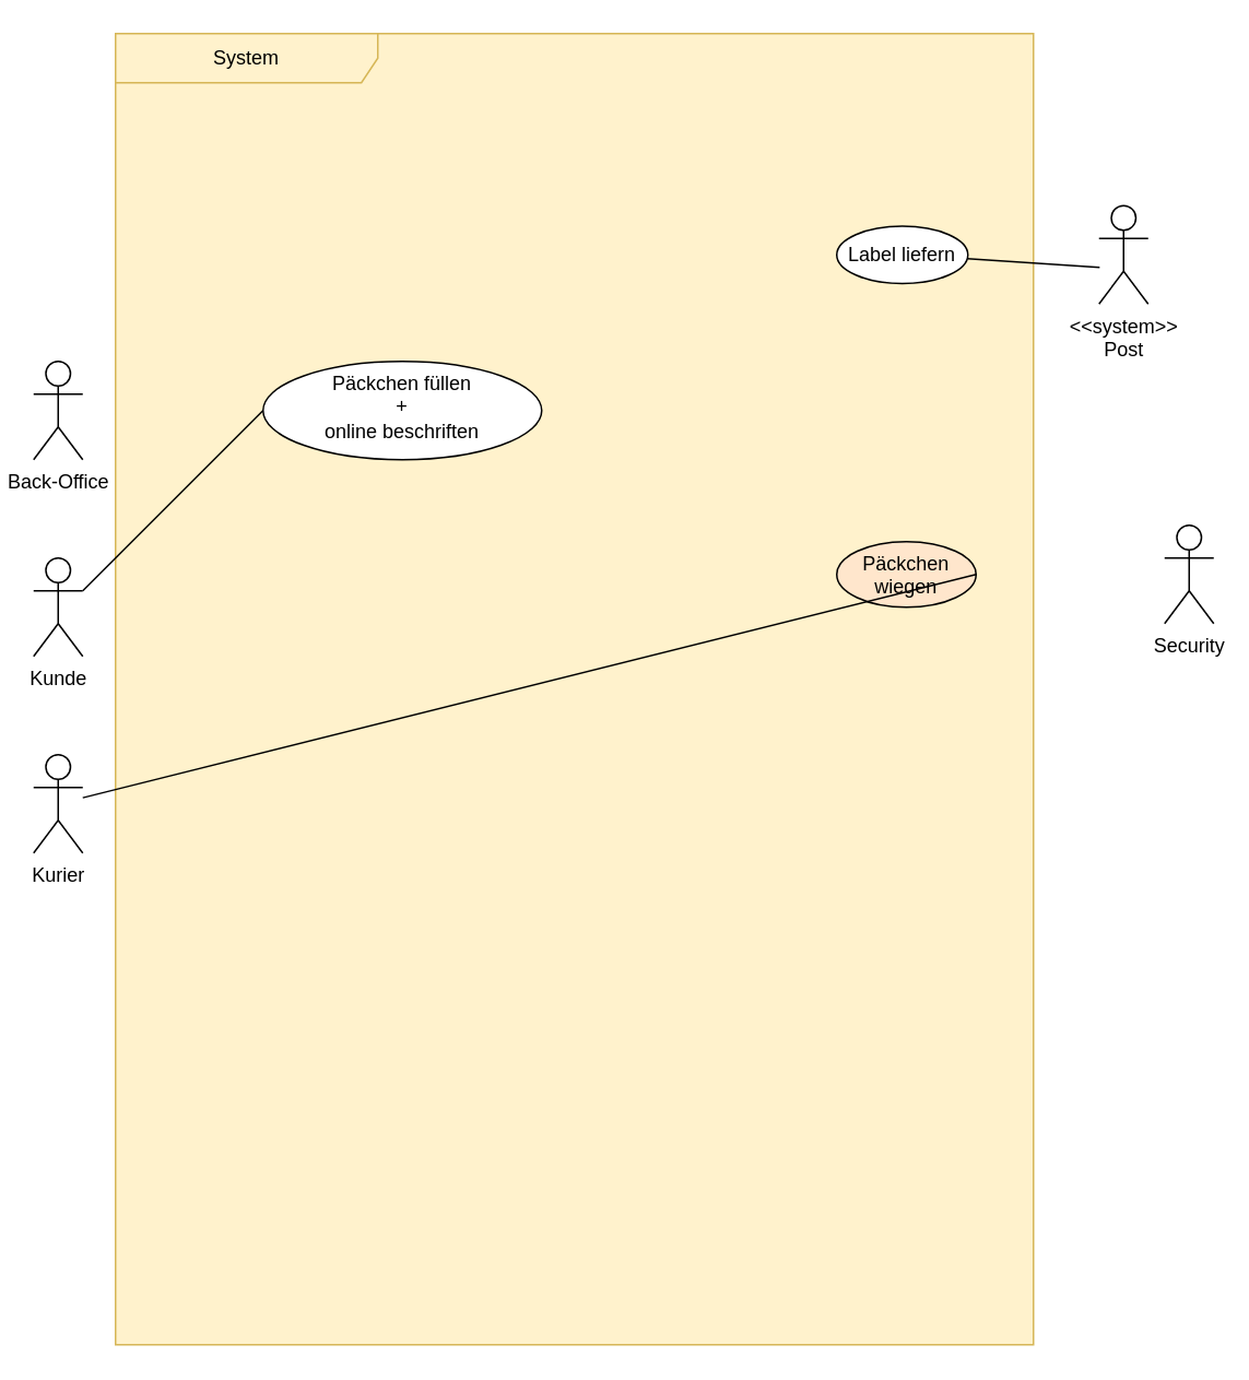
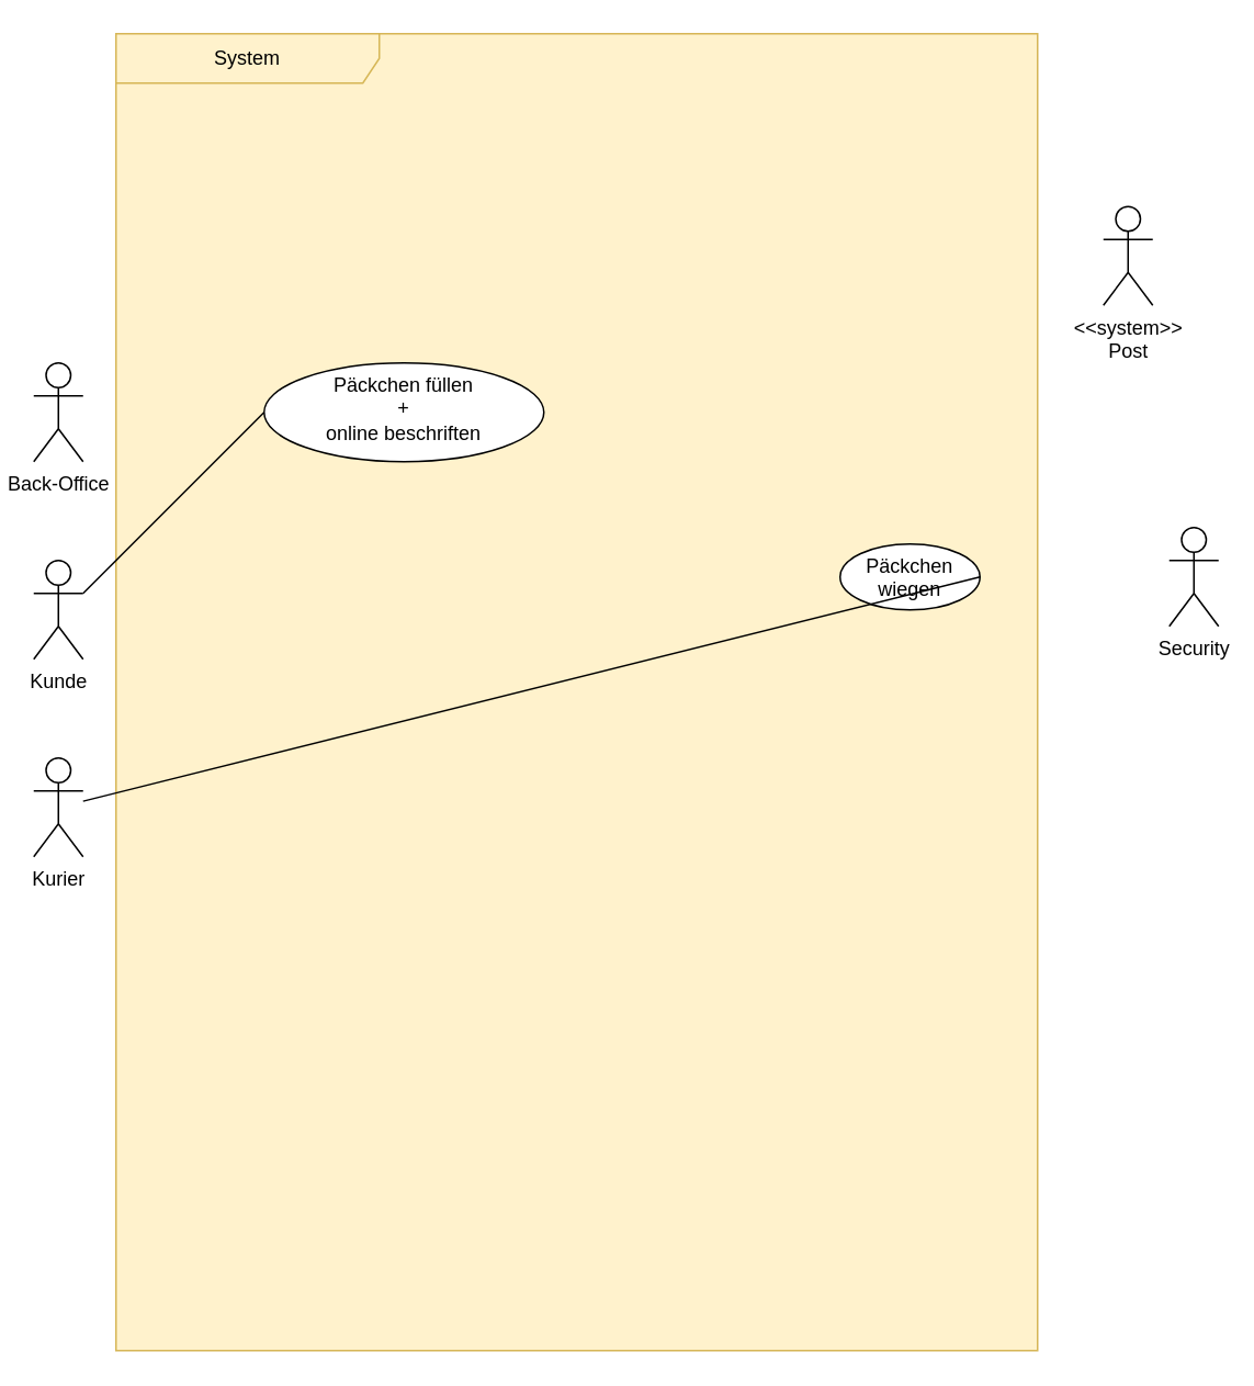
- <mxCell id="5" value="Label liefern" style="ellipse;whiteSpace=wrap;html=1;dashed=0;" vertex="1" parent="2"><mxGeometry x="440" y="117.5" width="80" height="35" as="geometry" /></mxCell>
- <mxCell id="12" value="" style="endArrow=none;html=1;rounded=0;entryX=0.013;entryY=0.629;entryDx=0;entryDy=0;entryPerimeter=0;" edge="1" parent="1" source="5" target="13"><mxGeometry width="50" height="50" relative="1" as="geometry"><mxPoint x="570" y="400" as="sourcePoint" /><mxPoint x="642.08" y="164.03" as="targetPoint" /></mxGeometry></mxCell>
- <mxCell id="4" value="Päckchen wiegen" style="ellipse;whiteSpace=wrap;html=1;verticalAlign=top;fillColor=#ffe6cc;" vertex="1" parent="2"><mxGeometry x="440" y="310" width="85" height="40" as="geometry" /></mxCell>
+ <mxCell id="4" value="Päckchen wiegen" style="ellipse;whiteSpace=wrap;html=1;verticalAlign=top;" vertex="1" parent="2"><mxGeometry x="440" y="310" width="85" height="40" as="geometry" /></mxCell>
